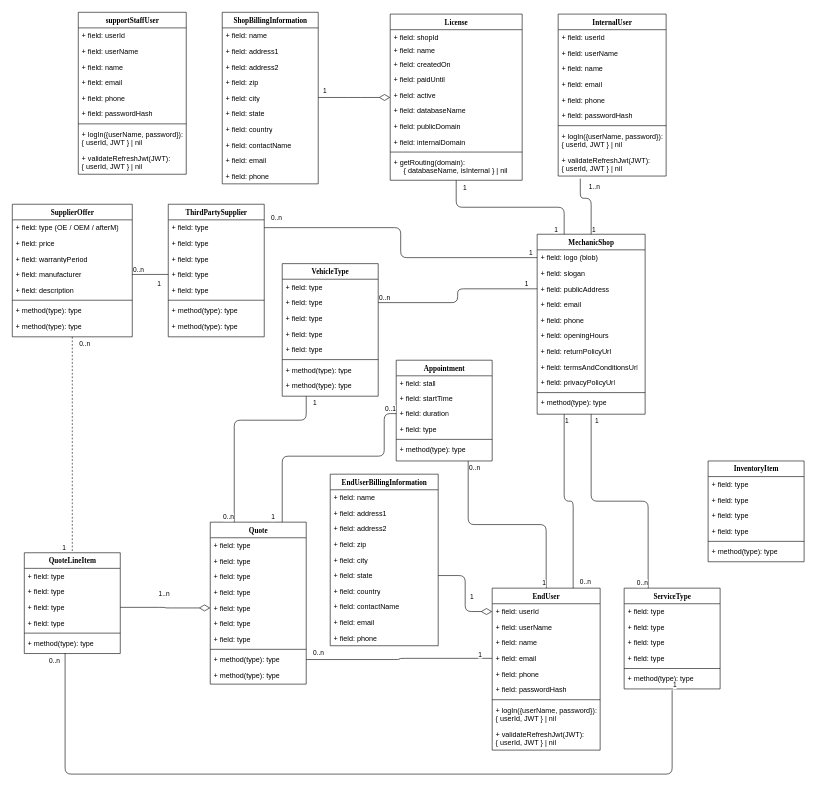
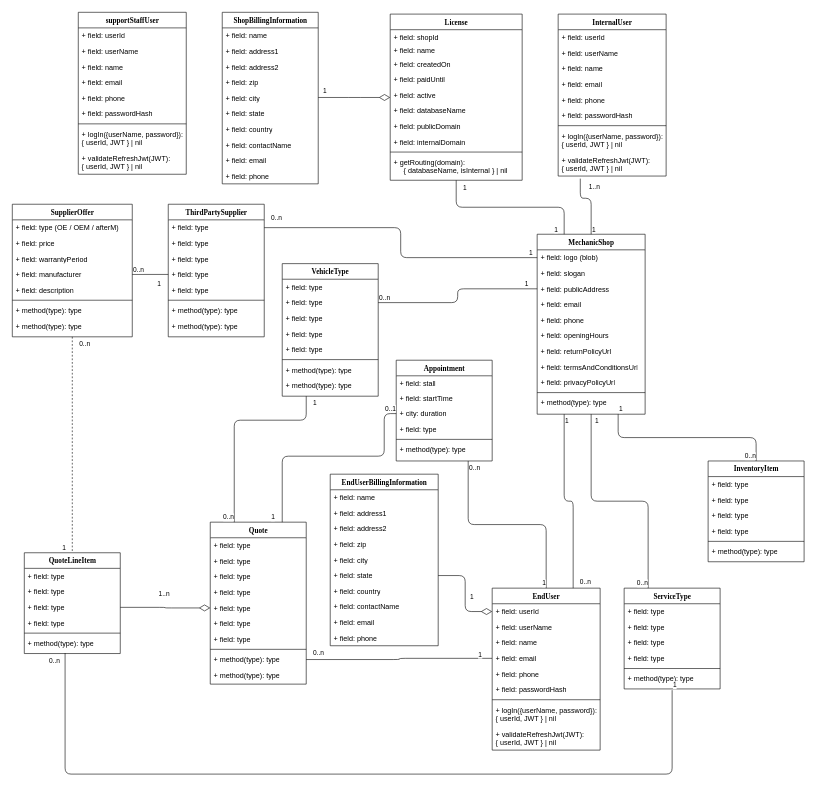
- <mxCell id="114" value="+ field: duration" style="text;html=1;strokeColor=none;fillColor=none;align=left;verticalAlign=top;spacingLeft=4;spacingRight=4;whiteSpace=wrap;overflow=hidden;rotatable=0;points=[[0,0.5],[1,0.5]];portConstraint=eastwest;" vertex="1" parent="111"><mxGeometry y="76" width="160" height="26" as="geometry" /></mxCell>
+ <mxCell id="114" value="+ city: duration" style="text;html=1;strokeColor=none;fillColor=none;align=left;verticalAlign=top;spacingLeft=4;spacingRight=4;whiteSpace=wrap;overflow=hidden;rotatable=0;points=[[0,0.5],[1,0.5]];portConstraint=eastwest;" vertex="1" parent="111"><mxGeometry y="76" width="160" height="26" as="geometry" /></mxCell>
+ <mxCell id="189" value="" style="endArrow=none;html=1;edgeStyle=orthogonalEdgeStyle;rounded=1;startSize=8;endSize=16;strokeColor=default;exitX=0.75;exitY=1;exitDx=0;exitDy=0;entryX=0.5;entryY=0;entryDx=0;entryDy=0;" edge="1" parent="1" source="34" target="182"><mxGeometry relative="1" as="geometry"><mxPoint x="1140" y="870" as="sourcePoint" /><mxPoint x="1300" y="870" as="targetPoint" /></mxGeometry></mxCell>
+ <mxCell id="190" value="1" style="edgeLabel;resizable=0;html=1;align=left;verticalAlign=bottom;" connectable="0" vertex="1" parent="189"><mxGeometry x="-1" relative="1" as="geometry" /></mxCell>
+ <mxCell id="191" value="0..n" style="edgeLabel;resizable=0;html=1;align=right;verticalAlign=bottom;" connectable="0" vertex="1" parent="189"><mxGeometry x="1" relative="1" as="geometry" /></mxCell>
